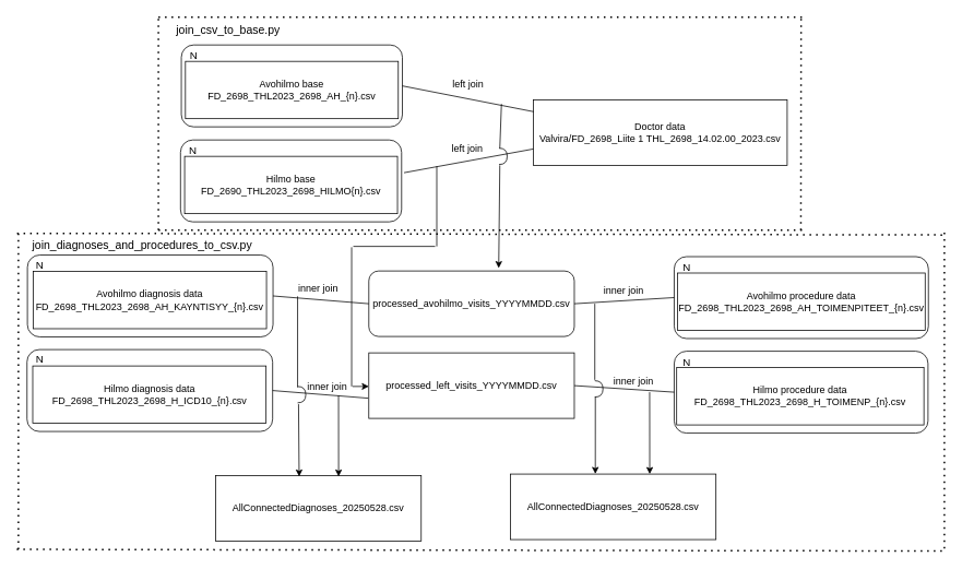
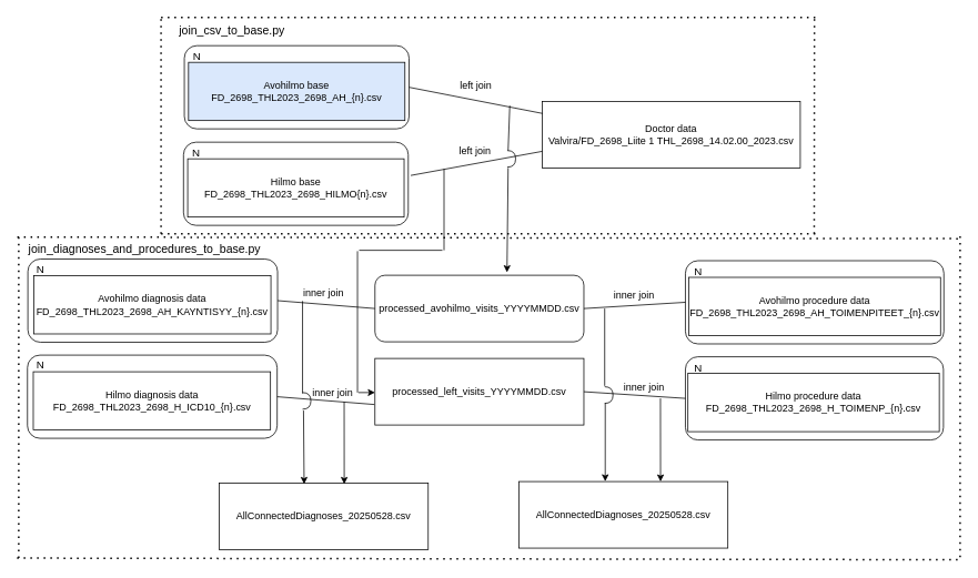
- <mxCell id="4" value="&lt;div&gt;Avohilmo base&lt;/div&gt;&lt;div&gt;FD_2698_THL2023_2698_AH_{n}.csv&lt;/div&gt;" style="rounded=0;whiteSpace=wrap;html=1;" vertex="1" parent="1"><mxGeometry x="226" y="74" width="260" height="70" as="geometry" /></mxCell>
+ <mxCell id="4" value="&lt;div&gt;Avohilmo base&lt;/div&gt;&lt;div&gt;FD_2698_THL2023_2698_AH_{n}.csv&lt;/div&gt;" style="rounded=0;whiteSpace=wrap;html=1;fillColor=#dae8fc;" vertex="1" parent="1"><mxGeometry x="226" y="74" width="260" height="70" as="geometry" /></mxCell>
- <mxCell id="7" value="&lt;div&gt;Hilmo base&lt;/div&gt;&lt;div&gt;FD_2690_THL2023_2698_HILMO{n}.csv&lt;/div&gt;" style="rounded=0;whiteSpace=wrap;html=1;" vertex="1" parent="1"><mxGeometry x="225" y="190" width="260" height="70" as="geometry" /></mxCell>
+ <mxCell id="7" value="&lt;div&gt;Hilmo base&lt;/div&gt;&lt;div&gt;FD_2698_THL2023_2698_HILMO{n}.csv&lt;/div&gt;" style="rounded=0;whiteSpace=wrap;html=1;" vertex="1" parent="1"><mxGeometry x="225" y="190" width="260" height="70" as="geometry" /></mxCell>
- <mxCell id="58" value="&lt;font style=&quot;font-size: 14px;&quot;&gt;join_diagnoses_and_procedures_to_csv.py&lt;/font&gt;" style="text;html=1;align=center;verticalAlign=middle;resizable=0;points=[];autosize=1;strokeColor=none;fillColor=none;fontSize=15;" vertex="1" parent="1"><mxGeometry x="23" y="282.5" width="300" height="30" as="geometry" /></mxCell>
+ <mxCell id="58" value="&lt;font style=&quot;font-size: 14px;&quot;&gt;join_diagnoses_and_procedures_to_base.py&lt;/font&gt;" style="text;html=1;align=center;verticalAlign=middle;resizable=0;points=[];autosize=1;strokeColor=none;fillColor=none;fontSize=15;" vertex="1" parent="1"><mxGeometry x="23" y="282.5" width="300" height="30" as="geometry" /></mxCell>
